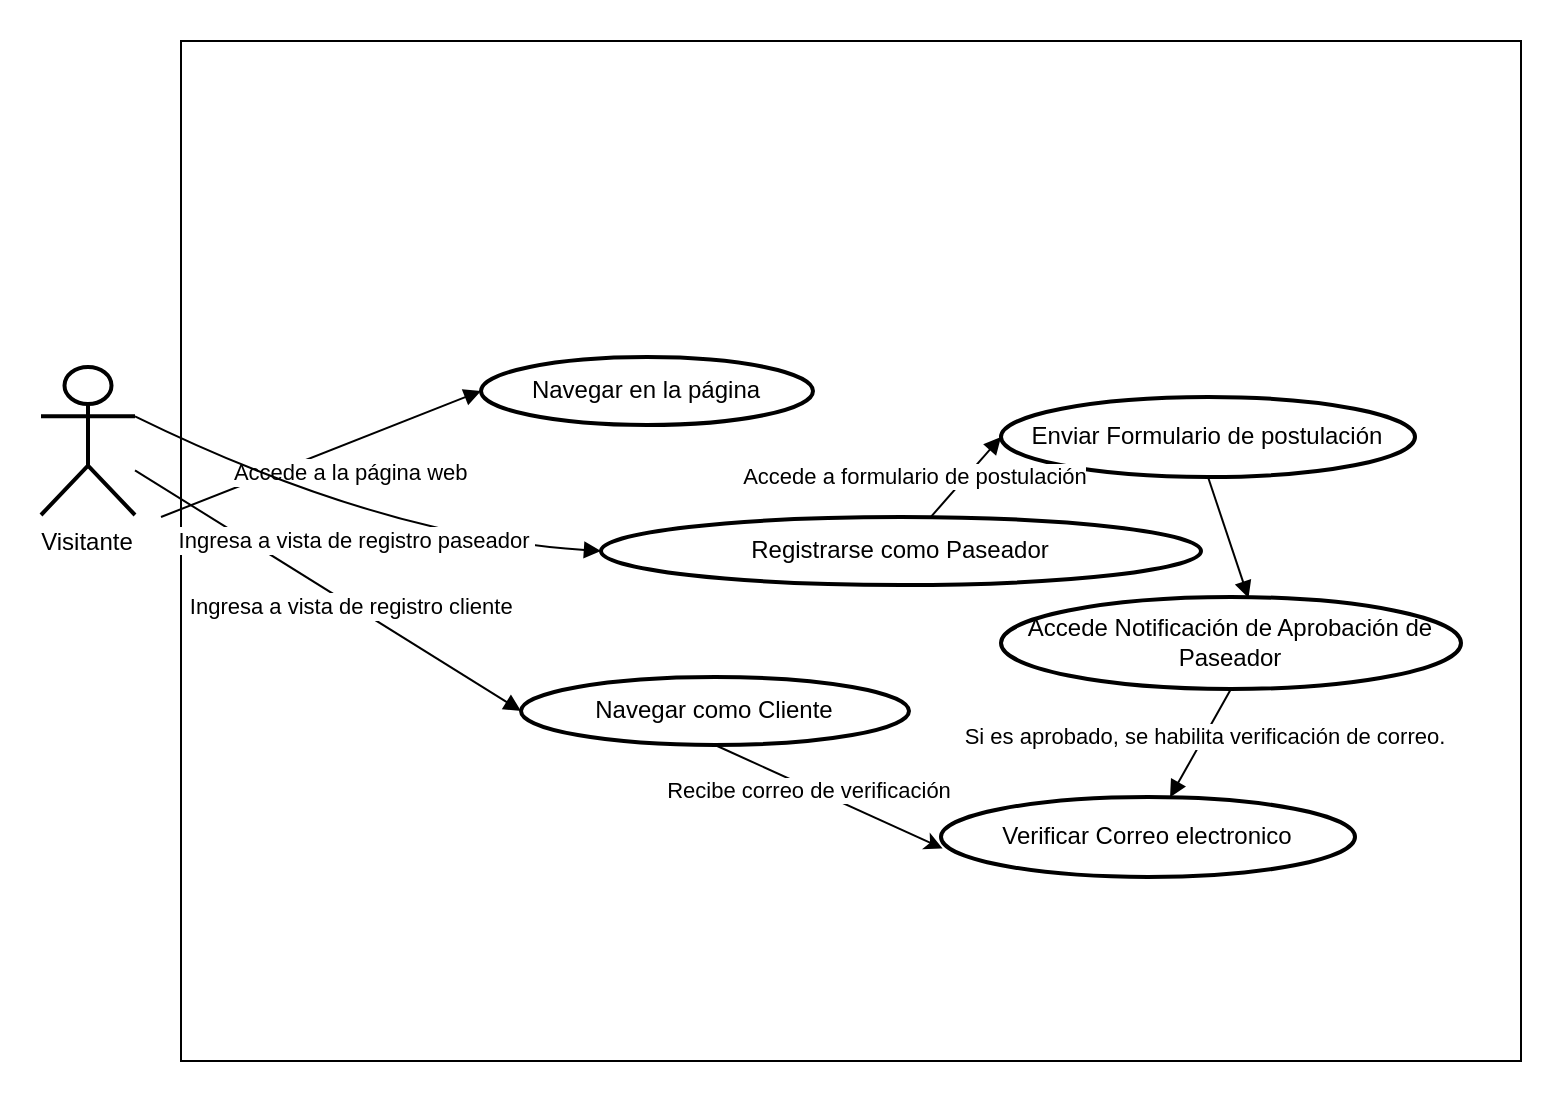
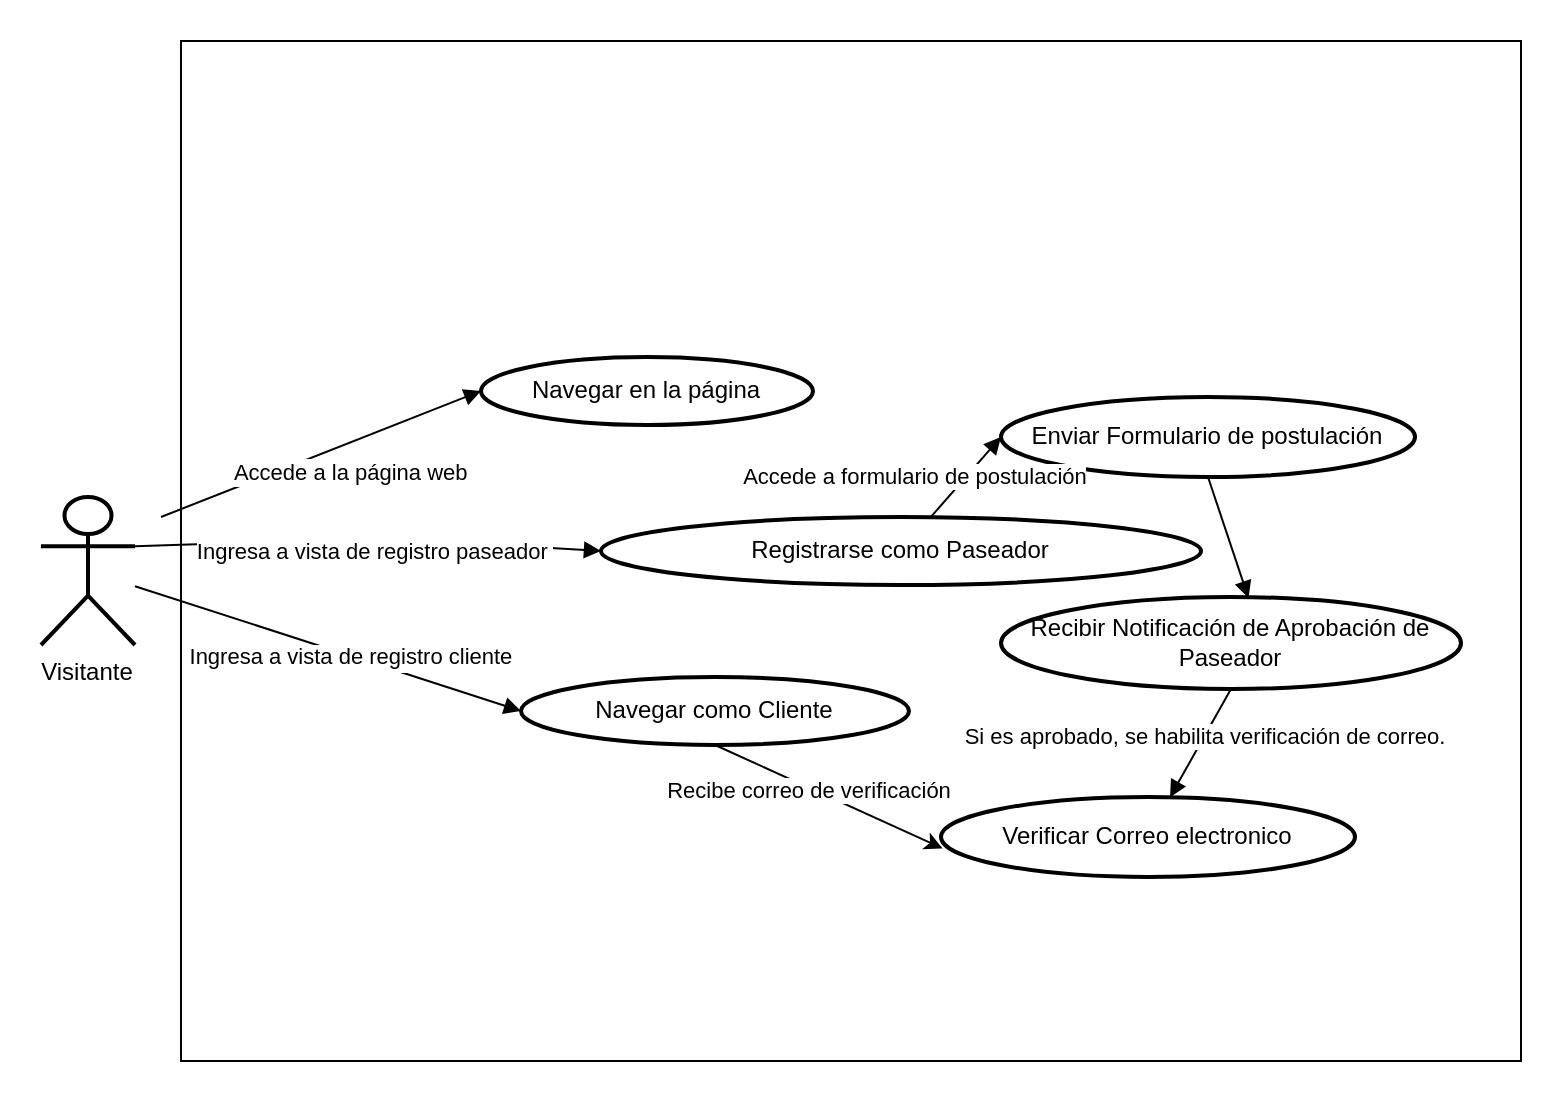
- <mxCell id="3" value="Visitante" style="whiteSpace=wrap;strokeWidth=2;shape=umlActor;verticalLabelPosition=bottom;verticalAlign=top;html=1;outlineConnect=0;" vertex="1" parent="1"><mxGeometry x="20" y="183" width="47" height="74" as="geometry" /></mxCell>
+ <mxCell id="3" value="Visitante" style="whiteSpace=wrap;strokeWidth=2;shape=umlActor;verticalLabelPosition=bottom;verticalAlign=top;html=1;outlineConnect=0;" vertex="1" parent="1"><mxGeometry x="20" y="248" width="47" height="74" as="geometry" /></mxCell>
- <mxCell id="16" value="Accede Notificación de Aprobación de Paseador" style="whiteSpace=wrap;strokeWidth=2;shape=ellipse;perimeter=ellipsePerimeter;html=1;" vertex="1" parent="1"><mxGeometry x="500" y="298" width="230" height="46" as="geometry" /></mxCell>
+ <mxCell id="16" value="Recibir Notificación de Aprobación de Paseador" style="whiteSpace=wrap;strokeWidth=2;shape=ellipse;perimeter=ellipsePerimeter;html=1;" vertex="1" parent="1"><mxGeometry x="500" y="298" width="230" height="46" as="geometry" /></mxCell>
